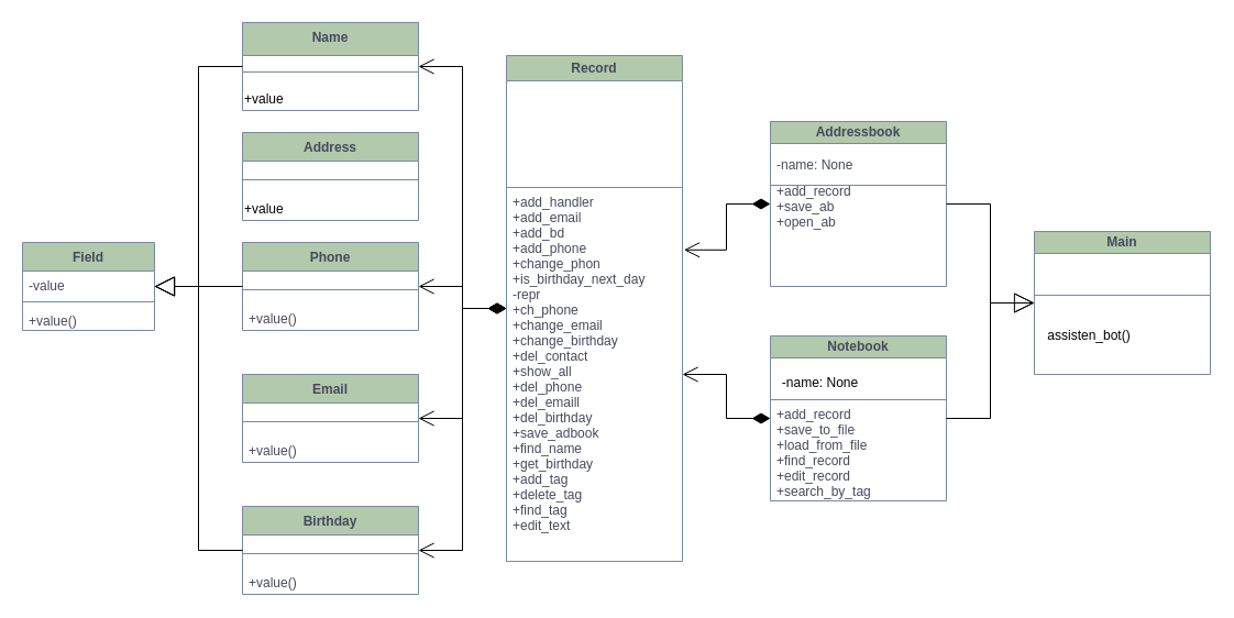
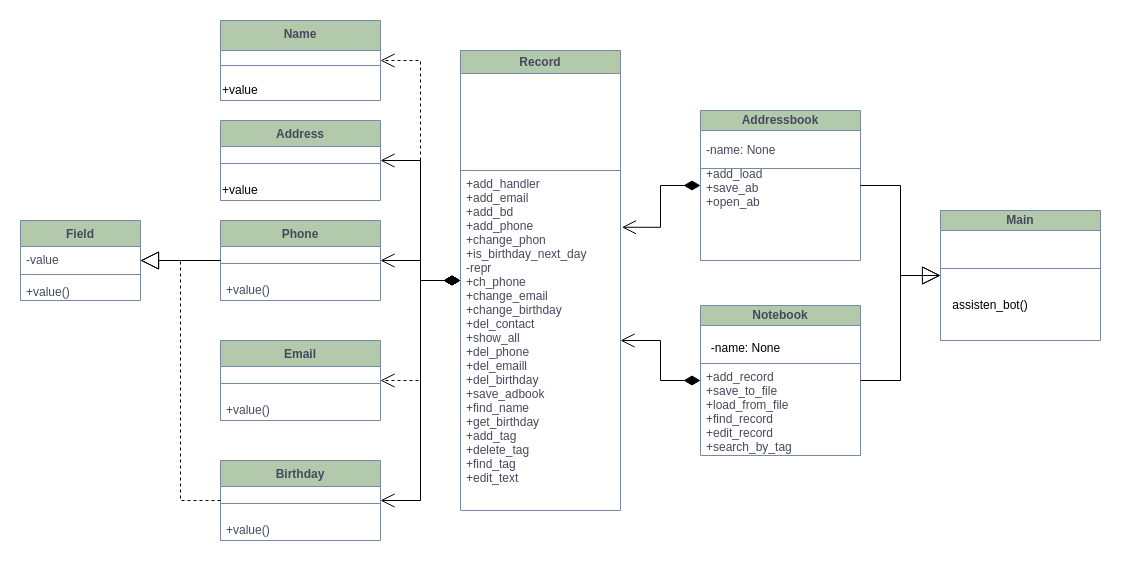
- <mxCell id="45" value="" style="endArrow=open;html=1;endSize=12;startArrow=diamondThin;startSize=14;startFill=1;edgeStyle=orthogonalEdgeStyle;align=left;verticalAlign=bottom;rounded=0;" edge="1" parent="1" source="6" target="17"><mxGeometry x="-1" y="3" relative="1" as="geometry"><mxPoint x="360" y="270" as="sourcePoint" /><mxPoint x="520" y="270" as="targetPoint" /><Array as="points"><mxPoint x="420" y="280" /><mxPoint x="420" y="60" /></Array></mxGeometry></mxCell>
+ <mxCell id="45" value="" style="endArrow=open;html=1;endSize=12;startArrow=diamondThin;startSize=14;startFill=1;edgeStyle=orthogonalEdgeStyle;align=left;verticalAlign=bottom;rounded=0;dashed=1;" edge="1" parent="1" source="6" target="17"><mxGeometry x="-1" y="3" relative="1" as="geometry"><mxPoint x="360" y="270" as="sourcePoint" /><mxPoint x="520" y="270" as="targetPoint" /><Array as="points"><mxPoint x="420" y="280" /><mxPoint x="420" y="60" /></Array></mxGeometry></mxCell>
- <mxCell id="40" value="" style="endArrow=block;endSize=16;endFill=0;html=1;rounded=0;" edge="1" parent="1" source="17" target="2"><mxGeometry width="160" relative="1" as="geometry"><mxPoint x="170" y="180" as="sourcePoint" /><mxPoint x="330" y="180" as="targetPoint" /><Array as="points"><mxPoint x="180" y="60" /><mxPoint x="180" y="260" /></Array></mxGeometry></mxCell>
+ <mxCell id="44" value="" style="endArrow=open;html=1;endSize=12;startArrow=diamondThin;startSize=14;startFill=1;edgeStyle=orthogonalEdgeStyle;align=left;verticalAlign=bottom;rounded=0;" edge="1" parent="1" source="6" target="20"><mxGeometry x="-1" y="3" relative="1" as="geometry"><mxPoint x="360" y="270" as="sourcePoint" /><mxPoint x="520" y="270" as="targetPoint" /></mxGeometry></mxCell>
- <mxCell id="12" value="+add_record&#10;+save_ab&#10;+open_ab" style="text;align=left;verticalAlign=top;spacingLeft=4;spacingRight=4;overflow=hidden;rotatable=0;points=[[0,0.5],[1,0.5]];portConstraint=eastwest;labelBackgroundColor=none;fontColor=#46495D;" parent="9" vertex="1"><mxGeometry y="50" width="160" height="50" as="geometry" /></mxCell>
+ <mxCell id="12" value="+add_load&#10;+save_ab&#10;+open_ab" style="text;align=left;verticalAlign=top;spacingLeft=4;spacingRight=4;overflow=hidden;rotatable=0;points=[[0,0.5],[1,0.5]];portConstraint=eastwest;labelBackgroundColor=none;fontColor=#46495D;" parent="9" vertex="1"><mxGeometry y="50" width="160" height="50" as="geometry" /></mxCell>
- <mxCell id="42" value="" style="endArrow=open;html=1;endSize=12;startArrow=diamondThin;startSize=14;startFill=1;edgeStyle=orthogonalEdgeStyle;align=left;verticalAlign=bottom;rounded=0;" edge="1" parent="1" source="6" target="23"><mxGeometry x="-1" y="3" relative="1" as="geometry"><mxPoint x="370" y="330" as="sourcePoint" /><mxPoint x="530" y="330" as="targetPoint" /></mxGeometry></mxCell>
+ <mxCell id="42" value="" style="endArrow=open;html=1;endSize=12;startArrow=diamondThin;startSize=14;startFill=1;edgeStyle=orthogonalEdgeStyle;align=left;verticalAlign=bottom;rounded=0;dashed=1;" edge="1" parent="1" source="6" target="23"><mxGeometry x="-1" y="3" relative="1" as="geometry"><mxPoint x="370" y="330" as="sourcePoint" /><mxPoint x="530" y="330" as="targetPoint" /></mxGeometry></mxCell>
- <mxCell id="39" value="" style="endArrow=block;endSize=16;endFill=0;html=1;rounded=0;" edge="1" parent="1" source="26" target="2"><mxGeometry width="160" relative="1" as="geometry"><mxPoint x="170" y="410" as="sourcePoint" /><mxPoint x="110" y="330" as="targetPoint" /><Array as="points"><mxPoint x="180" y="500" /><mxPoint x="180" y="260" /></Array></mxGeometry></mxCell>
+ <mxCell id="39" value="" style="endArrow=block;endSize=16;endFill=0;html=1;rounded=0;dashed=1;" edge="1" parent="1" source="26" target="2"><mxGeometry width="160" relative="1" as="geometry"><mxPoint x="170" y="410" as="sourcePoint" /><mxPoint x="110" y="330" as="targetPoint" /><Array as="points"><mxPoint x="180" y="500" /><mxPoint x="180" y="260" /></Array></mxGeometry></mxCell>
